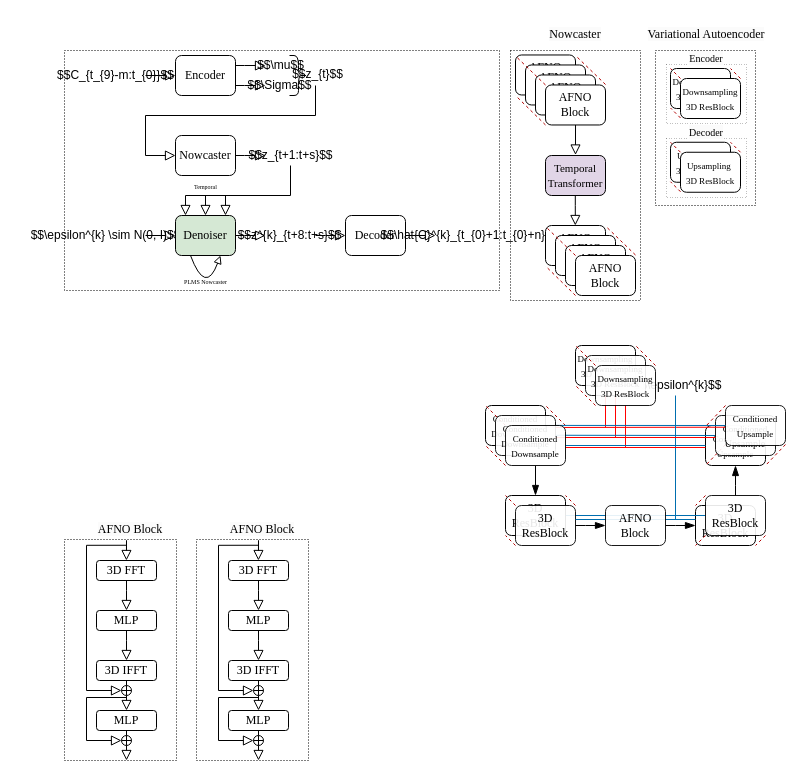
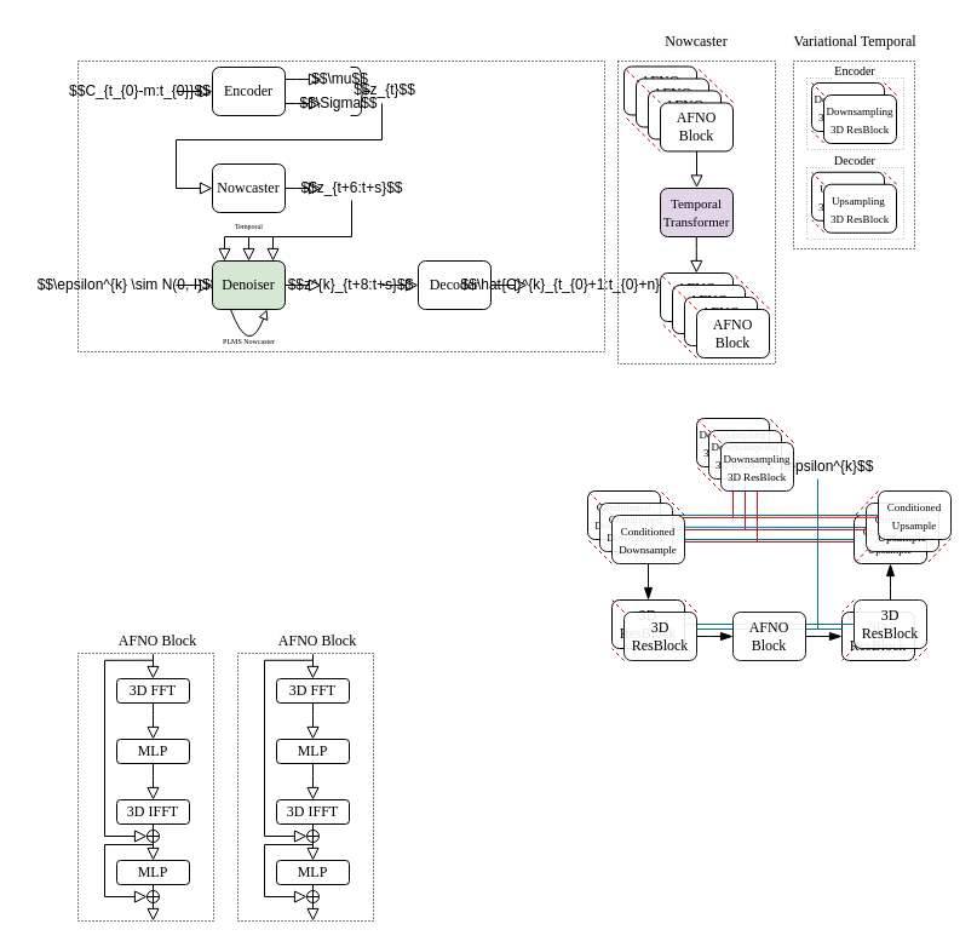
- <mxCell id="65" value="&lt;span style=&quot;color: rgb(0, 0, 0); font-family: &amp;quot;Times New Roman&amp;quot;; font-size: 12px; font-style: normal; font-variant-ligatures: normal; font-variant-caps: normal; font-weight: 400; letter-spacing: normal; orphans: 2; text-indent: 0px; text-transform: none; widows: 2; word-spacing: 0px; -webkit-text-stroke-width: 0px; background-color: rgb(251, 251, 251); text-decoration-thickness: initial; text-decoration-style: initial; text-decoration-color: initial; float: none; display: inline !important;&quot;&gt;Variational Autoencoder&lt;/span&gt;" style="text;whiteSpace=wrap;html=1;align=center;" vertex="1" parent="1"><mxGeometry x="641" y="20" width="130" height="30" as="geometry" /></mxCell>
+ <mxCell id="65" value="&lt;span style=&quot;color: rgb(0, 0, 0); font-family: &amp;quot;Times New Roman&amp;quot;; font-size: 12px; font-style: normal; font-variant-ligatures: normal; font-variant-caps: normal; font-weight: 400; letter-spacing: normal; orphans: 2; text-indent: 0px; text-transform: none; widows: 2; word-spacing: 0px; -webkit-text-stroke-width: 0px; background-color: rgb(251, 251, 251); text-decoration-thickness: initial; text-decoration-style: initial; text-decoration-color: initial; float: none; display: inline !important;&quot;&gt;Variational Temporal&lt;/span&gt;" style="text;whiteSpace=wrap;html=1;align=center;" vertex="1" parent="1"><mxGeometry x="641" y="20" width="130" height="30" as="geometry" /></mxCell>
- <mxCell id="26" value="$$C_{t_{9}-m:t_{0}}$$" style="text;html=1;align=center;verticalAlign=middle;resizable=0;points=[];autosize=1;strokeColor=none;fillColor=none;" parent="1" vertex="1"><mxGeometry x="45" y="60" width="140" height="30" as="geometry" /></mxCell>
+ <mxCell id="26" value="$$C_{t_{0}-m:t_{0}}$$" style="text;html=1;align=center;verticalAlign=middle;resizable=0;points=[];autosize=1;strokeColor=none;fillColor=none;" parent="1" vertex="1"><mxGeometry x="45" y="60" width="140" height="30" as="geometry" /></mxCell>
- <mxCell id="18" value="$$z_{t+1:t+s}$$" style="text;html=1;align=center;verticalAlign=middle;resizable=0;points=[];autosize=1;strokeColor=none;fillColor=none;" parent="1" vertex="1"><mxGeometry x="235" y="140" width="110" height="30" as="geometry" /></mxCell>
+ <mxCell id="18" value="$$z_{t+6:t+s}$$" style="text;html=1;align=center;verticalAlign=middle;resizable=0;points=[];autosize=1;strokeColor=none;fillColor=none;" parent="1" vertex="1"><mxGeometry x="235" y="140" width="110" height="30" as="geometry" /></mxCell>
